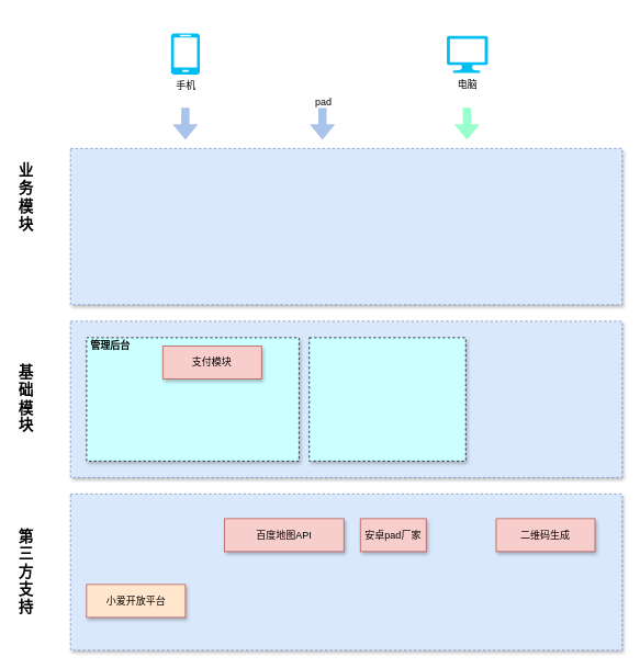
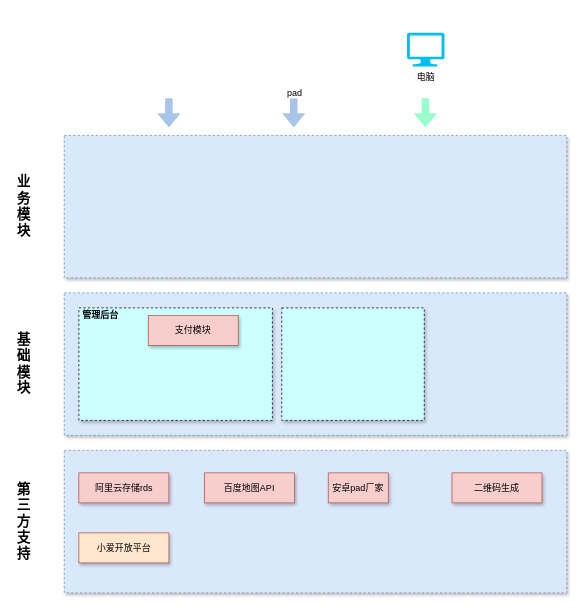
- <mxCell id="6" value="手机" style="verticalLabelPosition=bottom;html=1;verticalAlign=top;align=center;strokeColor=none;fillColor=#00BEF2;shape=mxgraph.azure.mobile;pointerEvents=1;" vertex="1" parent="1"><mxGeometry x="207" y="40" width="35" height="50" as="geometry" /></mxCell>
- <mxCell id="9" value="&lt;b&gt;&lt;font style=&quot;font-size: 18px&quot;&gt;业务模块&lt;/font&gt;&lt;/b&gt;" style="text;html=1;strokeColor=none;fillColor=none;align=center;verticalAlign=middle;whiteSpace=wrap;rounded=0;" vertex="1" parent="1"><mxGeometry x="20.5" y="155" width="20" height="170" as="geometry" /></mxCell>
+ <mxCell id="9" value="&lt;b&gt;&lt;font style=&quot;font-size: 18px&quot;&gt;业务模块&lt;/font&gt;&lt;/b&gt;" style="text;html=1;strokeColor=none;fillColor=none;align=center;verticalAlign=middle;whiteSpace=wrap;rounded=0;" vertex="1" parent="1"><mxGeometry x="20.5" y="190" width="20" height="170" as="geometry" /></mxCell>
+ <mxCell id="13" value="阿里云存储rds" style="rounded=0;whiteSpace=wrap;html=1;shadow=1;fillColor=#f8cecc;strokeColor=#b85450;" vertex="1" parent="1"><mxGeometry x="104.5" y="630" width="120" height="40" as="geometry" /></mxCell>
- <mxCell id="14" value="百度地图API" style="rounded=0;whiteSpace=wrap;html=1;shadow=1;fillColor=#f8cecc;strokeColor=#b85450;" vertex="1" parent="1"><mxGeometry x="272" y="630" width="145" height="40" as="geometry" /></mxCell>
+ <mxCell id="14" value="百度地图API" style="rounded=0;whiteSpace=wrap;html=1;shadow=1;fillColor=#f8cecc;strokeColor=#b85450;" vertex="1" parent="1"><mxGeometry x="272" y="630" width="120" height="40" as="geometry" /></mxCell>
